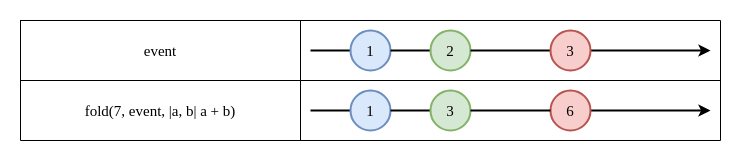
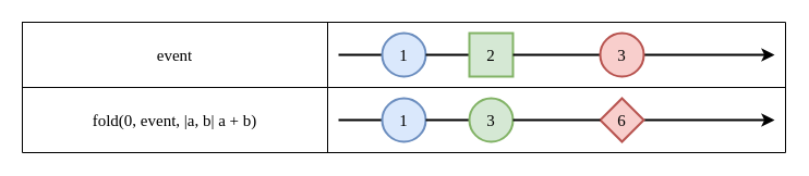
- <mxCell id="23" value="2" style="ellipse;whiteSpace=wrap;html=1;aspect=fixed;fillColor=#d5e8d4;strokeColor=#82b366;fontSize=15;fontFamily=Lucida Console;strokeWidth=2;" vertex="1" parent="18"><mxGeometry x="120" width="40" height="40" as="geometry" /></mxCell>
+ <mxCell id="23" value="2" style="whiteSpace=wrap;html=1;aspect=fixed;fillColor=#d5e8d4;strokeColor=#82b366;fontSize=15;fontFamily=Lucida Console;strokeWidth=2;rounded=0;" vertex="1" parent="18"><mxGeometry x="120" width="40" height="40" as="geometry" /></mxCell>
- <mxCell id="8" value="fold(7, event, |a, b| a + b)" style="shape=partialRectangle;html=1;whiteSpace=wrap;connectable=0;strokeColor=inherit;overflow=hidden;fillColor=none;top=0;left=0;bottom=0;right=0;pointerEvents=1;fontSize=15;fontFamily=Lucida Console;align=center;strokeWidth=2;" vertex="1" parent="7"><mxGeometry width="280" height="60" as="geometry"><mxRectangle width="280" height="60" as="alternateBounds" /></mxGeometry></mxCell>
+ <mxCell id="8" value="fold(0, event, |a, b| a + b)" style="shape=partialRectangle;html=1;whiteSpace=wrap;connectable=0;strokeColor=inherit;overflow=hidden;fillColor=none;top=0;left=0;bottom=0;right=0;pointerEvents=1;fontSize=15;fontFamily=Lucida Console;align=center;strokeWidth=2;" vertex="1" parent="7"><mxGeometry width="280" height="60" as="geometry"><mxRectangle width="280" height="60" as="alternateBounds" /></mxGeometry></mxCell>
- <mxCell id="14" value="6" style="ellipse;whiteSpace=wrap;html=1;aspect=fixed;fillColor=#f8cecc;strokeColor=#b85450;fontSize=15;fontFamily=Lucida Console;strokeWidth=2;" vertex="1" parent="10"><mxGeometry x="240" width="40" height="40" as="geometry" /></mxCell>
+ <mxCell id="14" value="6" style="rhombus;whiteSpace=wrap;html=1;aspect=fixed;fillColor=#f8cecc;strokeColor=#b85450;fontSize=15;fontFamily=Lucida Console;strokeWidth=2;" vertex="1" parent="10"><mxGeometry x="240" width="40" height="40" as="geometry" /></mxCell>
